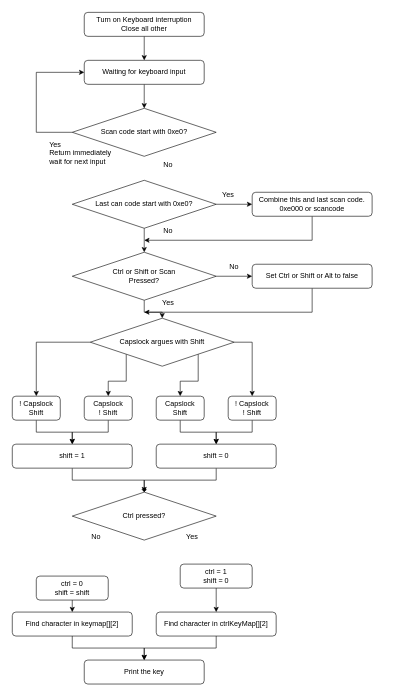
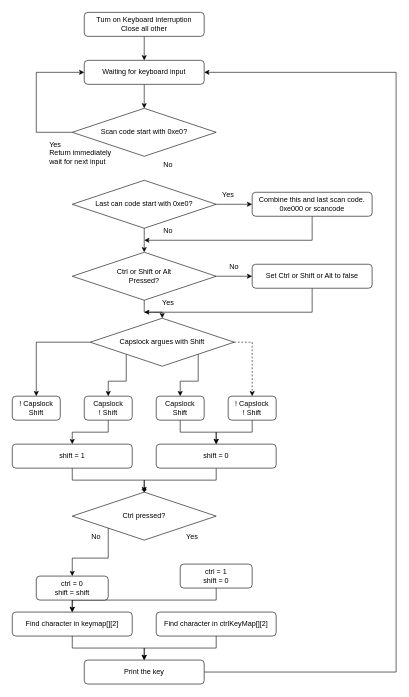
+ <mxCell id="53" style="edgeStyle=orthogonalEdgeStyle;rounded=0;orthogonalLoop=1;jettySize=auto;html=1;entryX=1;entryY=0.5;entryDx=0;entryDy=0;" edge="1" parent="1" source="54" target="5"><mxGeometry relative="1" as="geometry"><Array as="points"><mxPoint x="660" y="1120" /><mxPoint x="660" y="120" /></Array></mxGeometry></mxCell>
- <mxCell id="19" value="Ctrl or Shift or Scan&lt;div&gt;Pressed?&lt;/div&gt;" style="rhombus;whiteSpace=wrap;html=1;" vertex="1" parent="1"><mxGeometry x="120" y="420" width="240" height="80" as="geometry" /></mxCell>
+ <mxCell id="19" value="Ctrl or Shift or Alt&lt;div&gt;Pressed?&lt;/div&gt;" style="rhombus;whiteSpace=wrap;html=1;" vertex="1" parent="1"><mxGeometry x="120" y="420" width="240" height="80" as="geometry" /></mxCell>
- <mxCell id="23" style="edgeStyle=orthogonalEdgeStyle;rounded=0;orthogonalLoop=1;jettySize=auto;html=1;exitX=1;exitY=0.5;exitDx=0;exitDy=0;" edge="1" parent="1" source="26" target="36"><mxGeometry relative="1" as="geometry" /></mxCell>
+ <mxCell id="23" style="edgeStyle=orthogonalEdgeStyle;rounded=0;orthogonalLoop=1;jettySize=auto;html=1;exitX=1;exitY=0.5;exitDx=0;exitDy=0;dashed=1;" edge="1" parent="1" source="26" target="36"><mxGeometry relative="1" as="geometry" /></mxCell>
- <mxCell id="31" style="edgeStyle=orthogonalEdgeStyle;rounded=0;orthogonalLoop=1;jettySize=auto;html=1;exitX=0.5;exitY=1;exitDx=0;exitDy=0;" edge="1" parent="1" source="32" target="40"><mxGeometry relative="1" as="geometry" /></mxCell>
+ <mxCell id="41" style="edgeStyle=orthogonalEdgeStyle;rounded=0;orthogonalLoop=1;jettySize=auto;html=1;exitX=0;exitY=1;exitDx=0;exitDy=0;" edge="1" parent="1" source="42" target="46"><mxGeometry relative="1" as="geometry" /></mxCell>
- <mxCell id="43" style="edgeStyle=orthogonalEdgeStyle;rounded=0;orthogonalLoop=1;jettySize=auto;html=1;exitX=0.5;exitY=1;exitDx=0;exitDy=0;" edge="1" parent="1" source="44" target="52"><mxGeometry relative="1" as="geometry" /></mxCell>
+ <mxCell id="43" style="edgeStyle=orthogonalEdgeStyle;rounded=0;orthogonalLoop=1;jettySize=auto;html=1;exitX=0.5;exitY=1;exitDx=0;exitDy=0;" edge="1" parent="1" source="44" target="50"><mxGeometry relative="1" as="geometry" /></mxCell>
